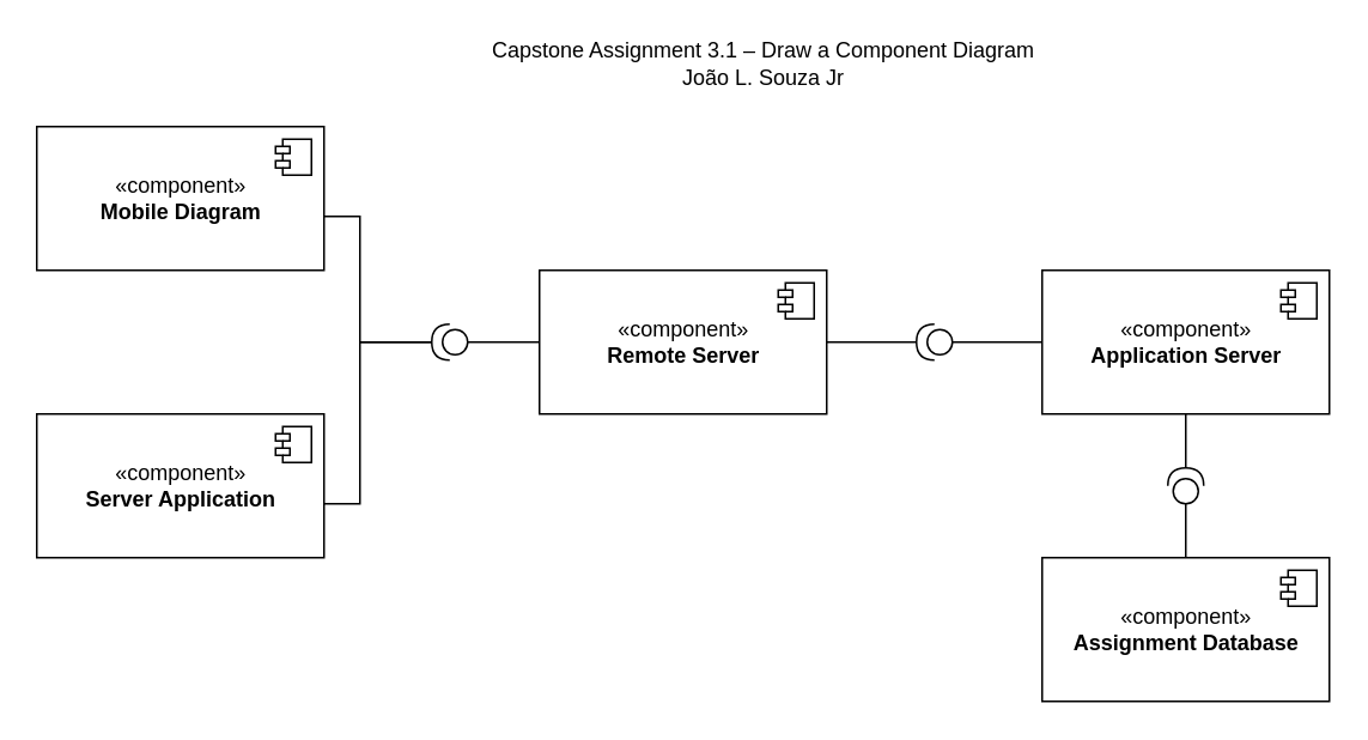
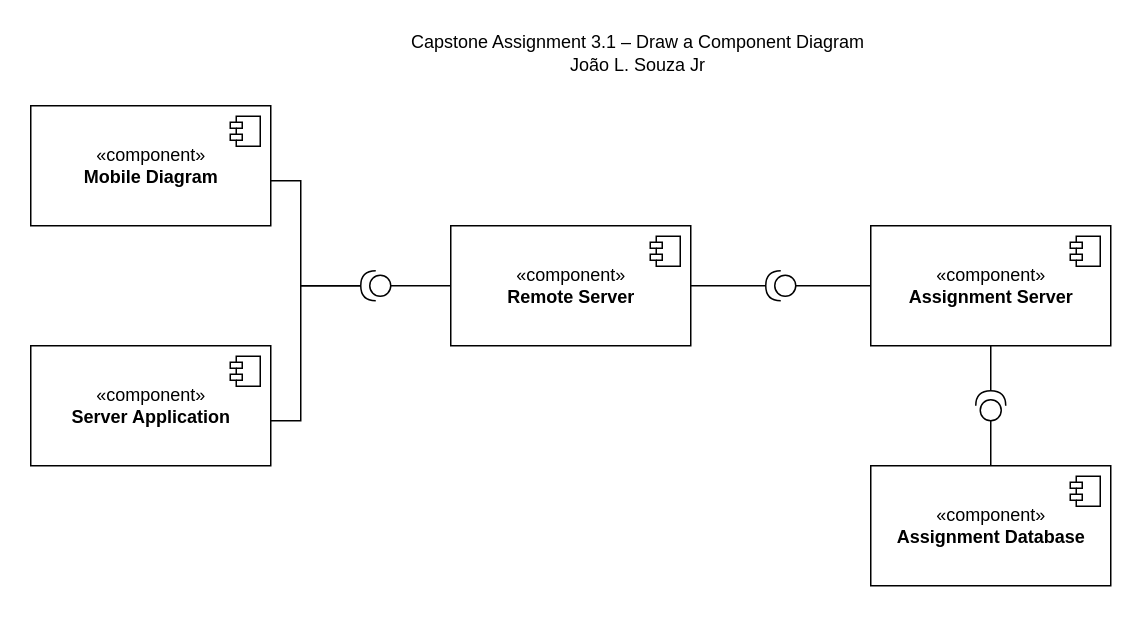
- <mxCell id="18" value="«component»&lt;br&gt;&lt;b&gt;Application Server&lt;/b&gt;" style="html=1;dropTarget=0;" vertex="1" parent="1"><mxGeometry x="580" y="150" width="160" height="80" as="geometry" /></mxCell>
+ <mxCell id="18" value="«component»&lt;br&gt;&lt;b&gt;Assignment Server&lt;/b&gt;" style="html=1;dropTarget=0;" vertex="1" parent="1"><mxGeometry x="580" y="150" width="160" height="80" as="geometry" /></mxCell>
